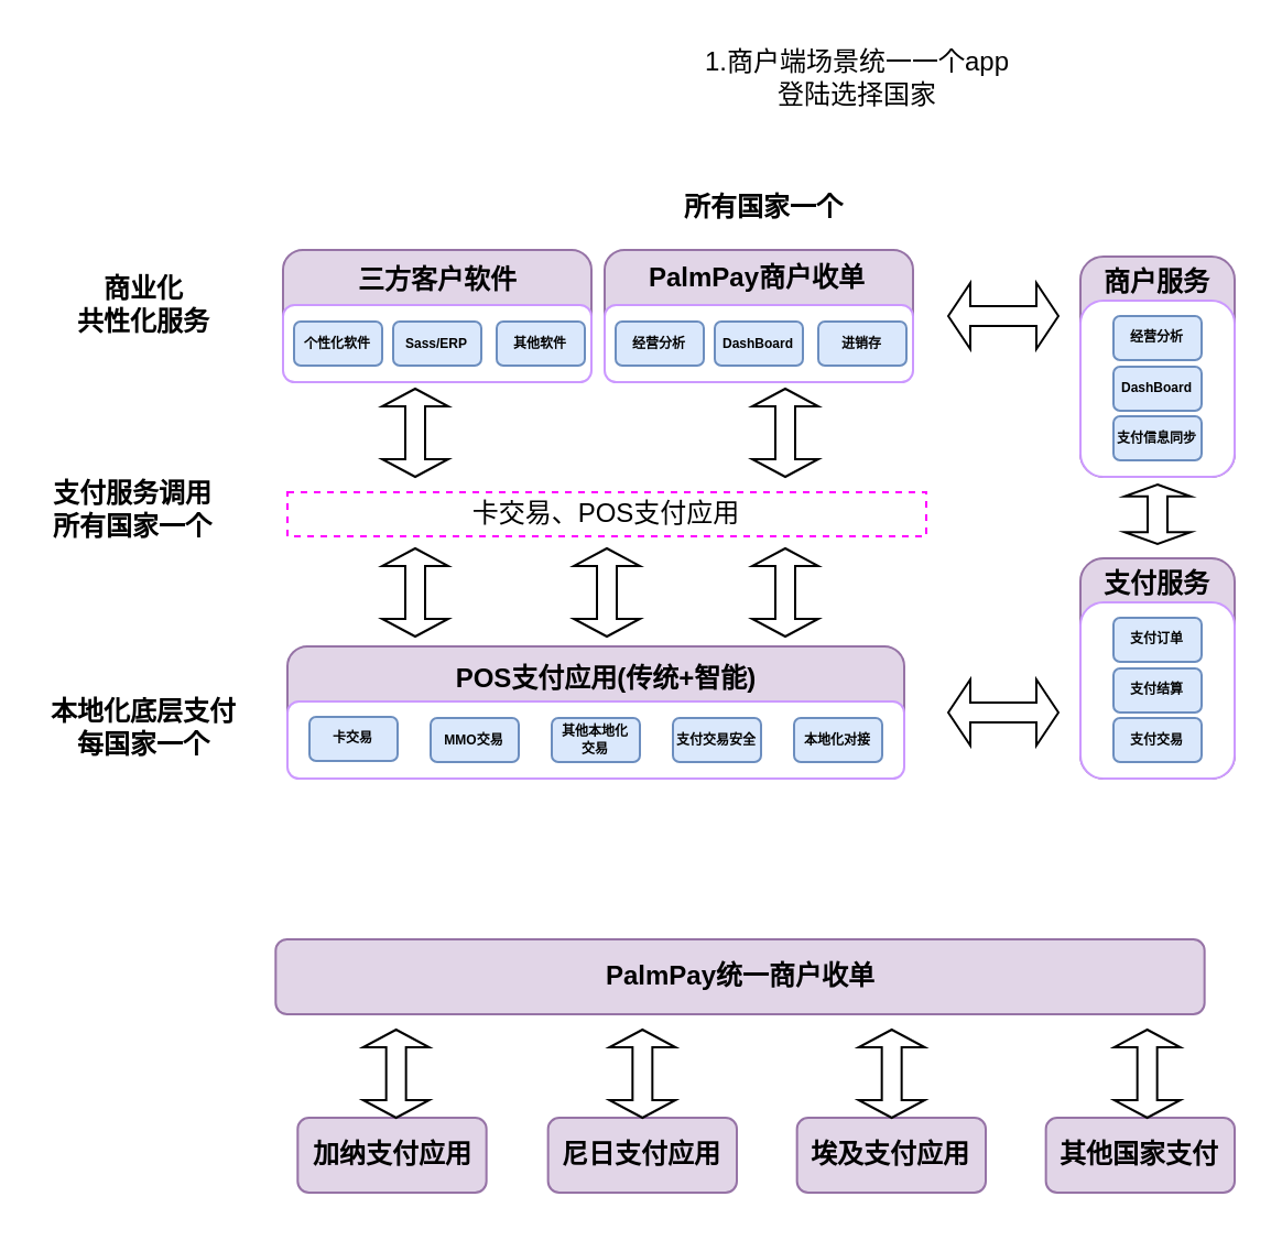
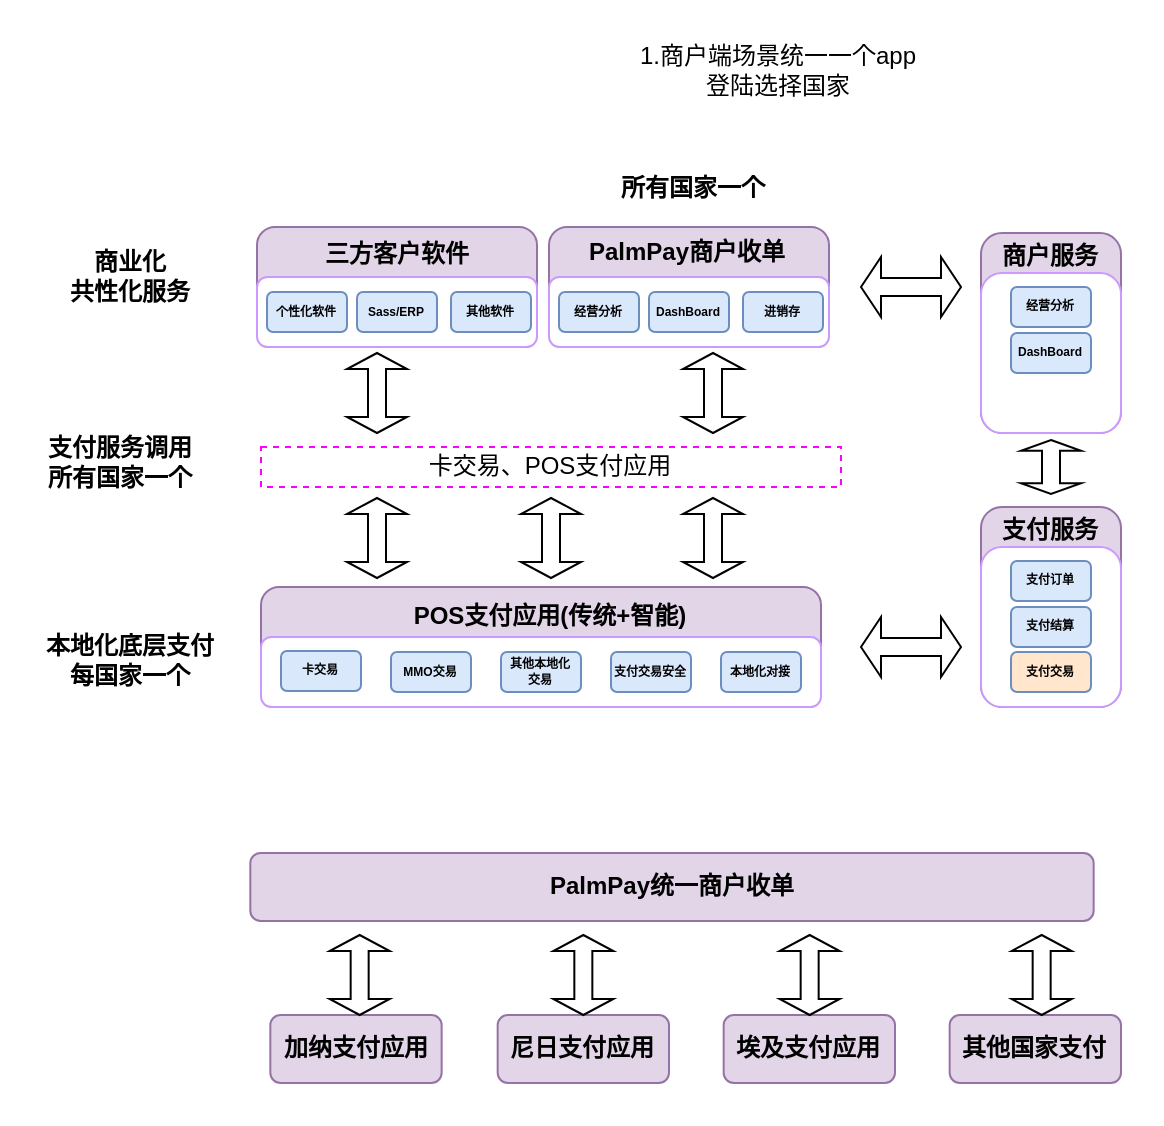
- <mxCell id="37" value="支付信息同步" style="rounded=1;whiteSpace=wrap;html=1;strokeColor=#6c8ebf;fontSize=6;fontStyle=1;fillColor=#dae8fc;" parent="1" vertex="1"><mxGeometry x="505" y="188.5" width="40" height="20" as="geometry" /></mxCell>
- <mxCell id="31" value="支付交易" style="rounded=1;whiteSpace=wrap;html=1;strokeColor=#6c8ebf;fontSize=6;fontStyle=1;fillColor=#dae8fc;" parent="1" vertex="1"><mxGeometry x="505" y="325.5" width="40" height="20" as="geometry" /></mxCell>
+ <mxCell id="31" value="支付交易" style="rounded=1;whiteSpace=wrap;html=1;strokeColor=#6c8ebf;fontSize=6;fontStyle=1;fillColor=#ffe6cc;" parent="1" vertex="1"><mxGeometry x="505" y="325.5" width="40" height="20" as="geometry" /></mxCell>
